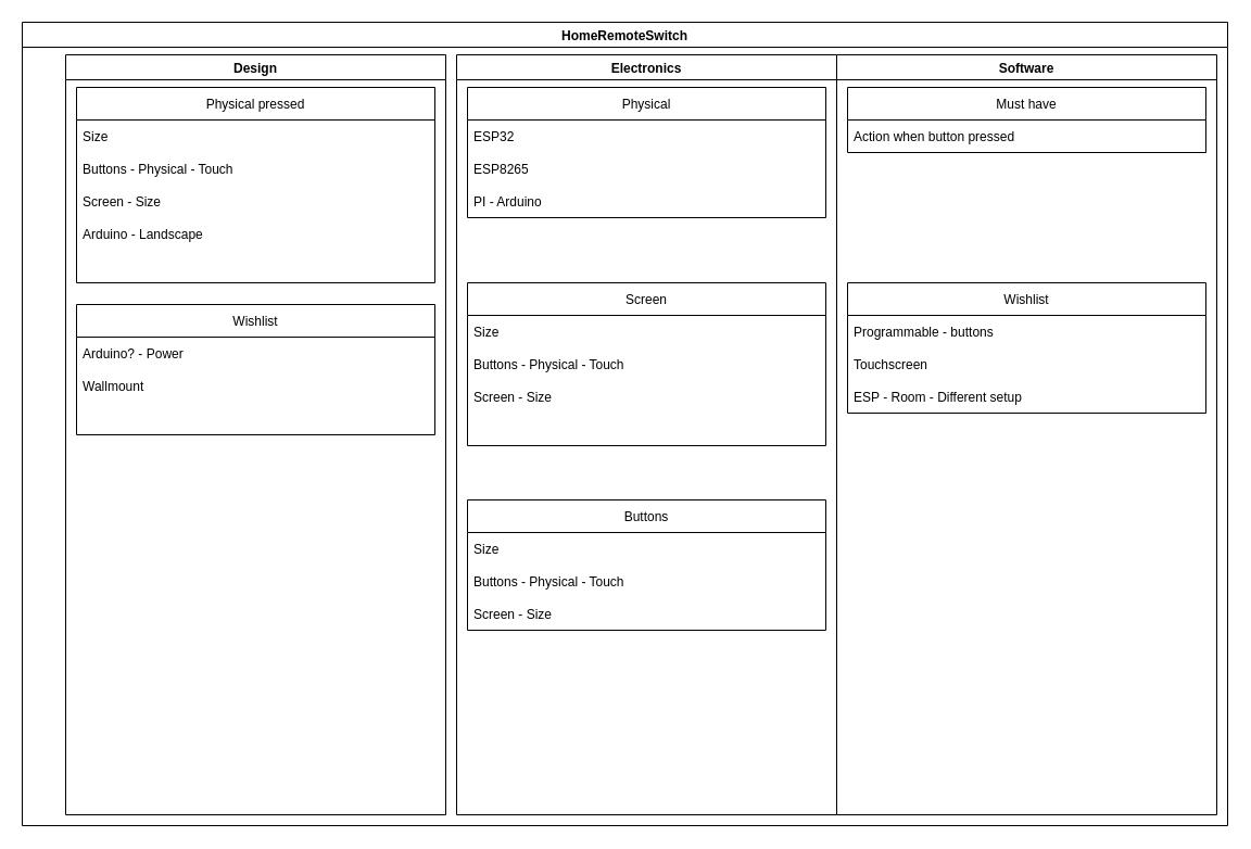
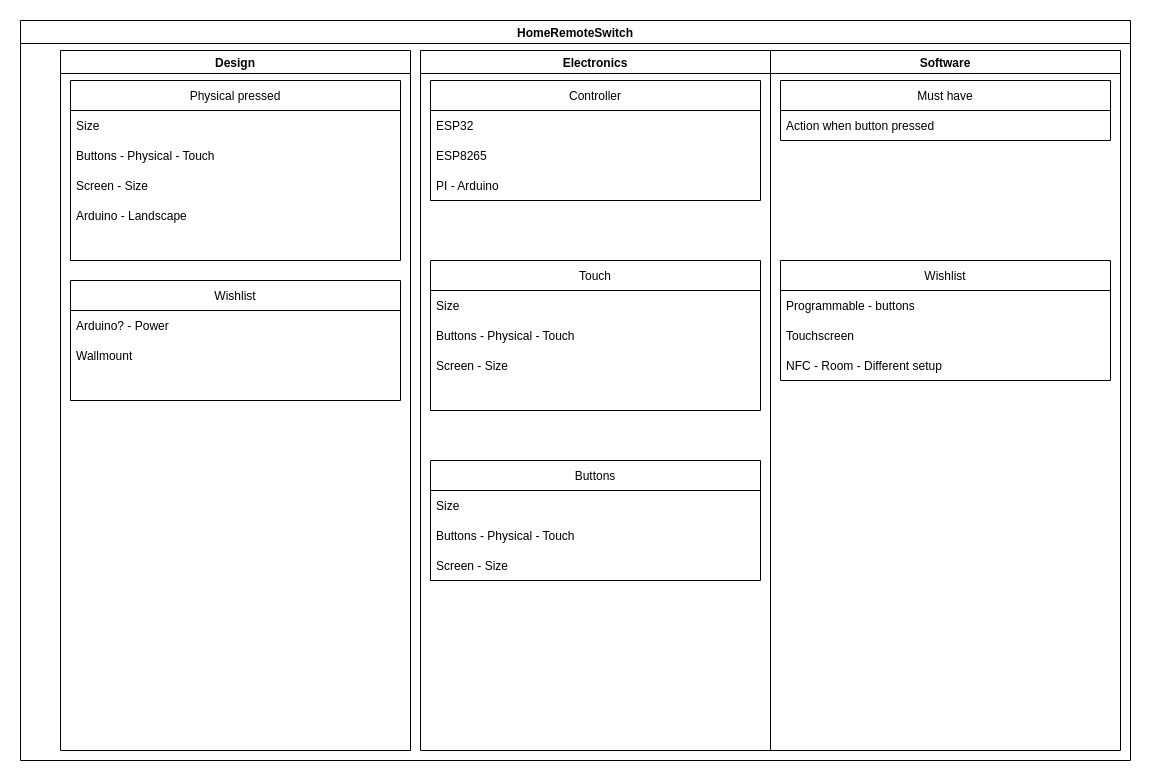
- <mxCell id="27" value="Physical" style="swimlane;fontStyle=0;childLayout=stackLayout;horizontal=1;startSize=30;horizontalStack=0;resizeParent=1;resizeParentMax=0;resizeLast=0;collapsible=1;marginBottom=0;glass=0;" parent="1" vertex="1"><mxGeometry x="430" y="80" width="330" height="120" as="geometry" /></mxCell>
+ <mxCell id="27" value="Controller" style="swimlane;fontStyle=0;childLayout=stackLayout;horizontal=1;startSize=30;horizontalStack=0;resizeParent=1;resizeParentMax=0;resizeLast=0;collapsible=1;marginBottom=0;glass=0;" parent="1" vertex="1"><mxGeometry x="430" y="80" width="330" height="120" as="geometry" /></mxCell>
- <mxCell id="15" value="Screen" style="swimlane;fontStyle=0;childLayout=stackLayout;horizontal=1;startSize=30;horizontalStack=0;resizeParent=1;resizeParentMax=0;resizeLast=0;collapsible=1;marginBottom=0;glass=0;" parent="14" vertex="1"><mxGeometry x="10" y="210" width="330" height="150" as="geometry" /></mxCell>
+ <mxCell id="15" value="Touch" style="swimlane;fontStyle=0;childLayout=stackLayout;horizontal=1;startSize=30;horizontalStack=0;resizeParent=1;resizeParentMax=0;resizeLast=0;collapsible=1;marginBottom=0;glass=0;" parent="14" vertex="1"><mxGeometry x="10" y="210" width="330" height="150" as="geometry" /></mxCell>
- <mxCell id="34" value="ESP - Room - Different setup" style="text;strokeColor=none;fillColor=none;align=left;verticalAlign=middle;spacingLeft=4;spacingRight=4;overflow=hidden;points=[[0,0.5],[1,0.5]];portConstraint=eastwest;rotatable=0;glass=0;" parent="31" vertex="1"><mxGeometry y="90" width="330" height="30" as="geometry" /></mxCell>
+ <mxCell id="34" value="NFC - Room - Different setup" style="text;strokeColor=none;fillColor=none;align=left;verticalAlign=middle;spacingLeft=4;spacingRight=4;overflow=hidden;points=[[0,0.5],[1,0.5]];portConstraint=eastwest;rotatable=0;glass=0;" parent="31" vertex="1"><mxGeometry y="90" width="330" height="30" as="geometry" /></mxCell>
